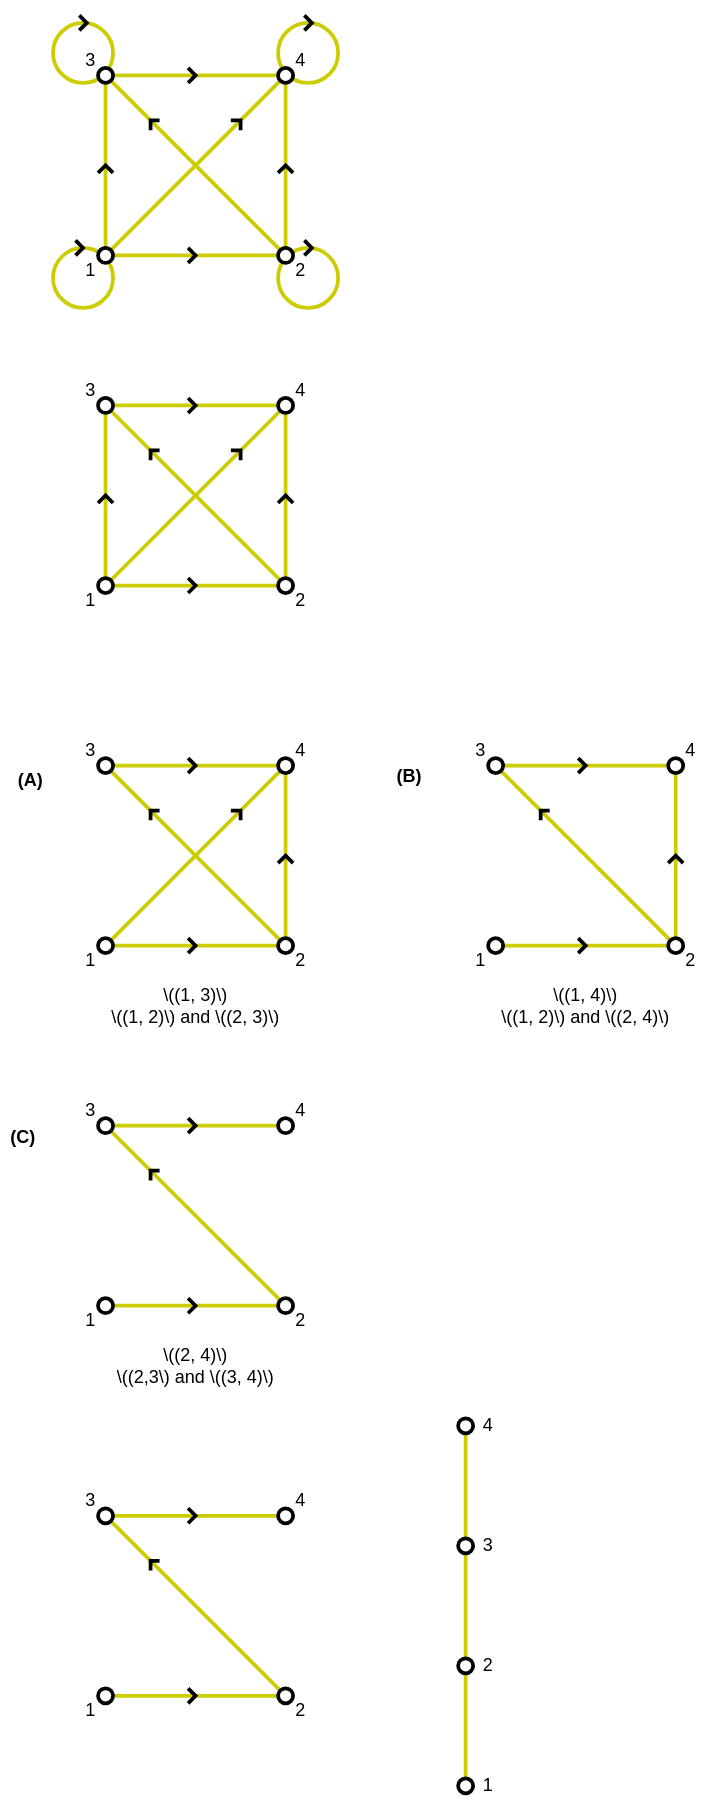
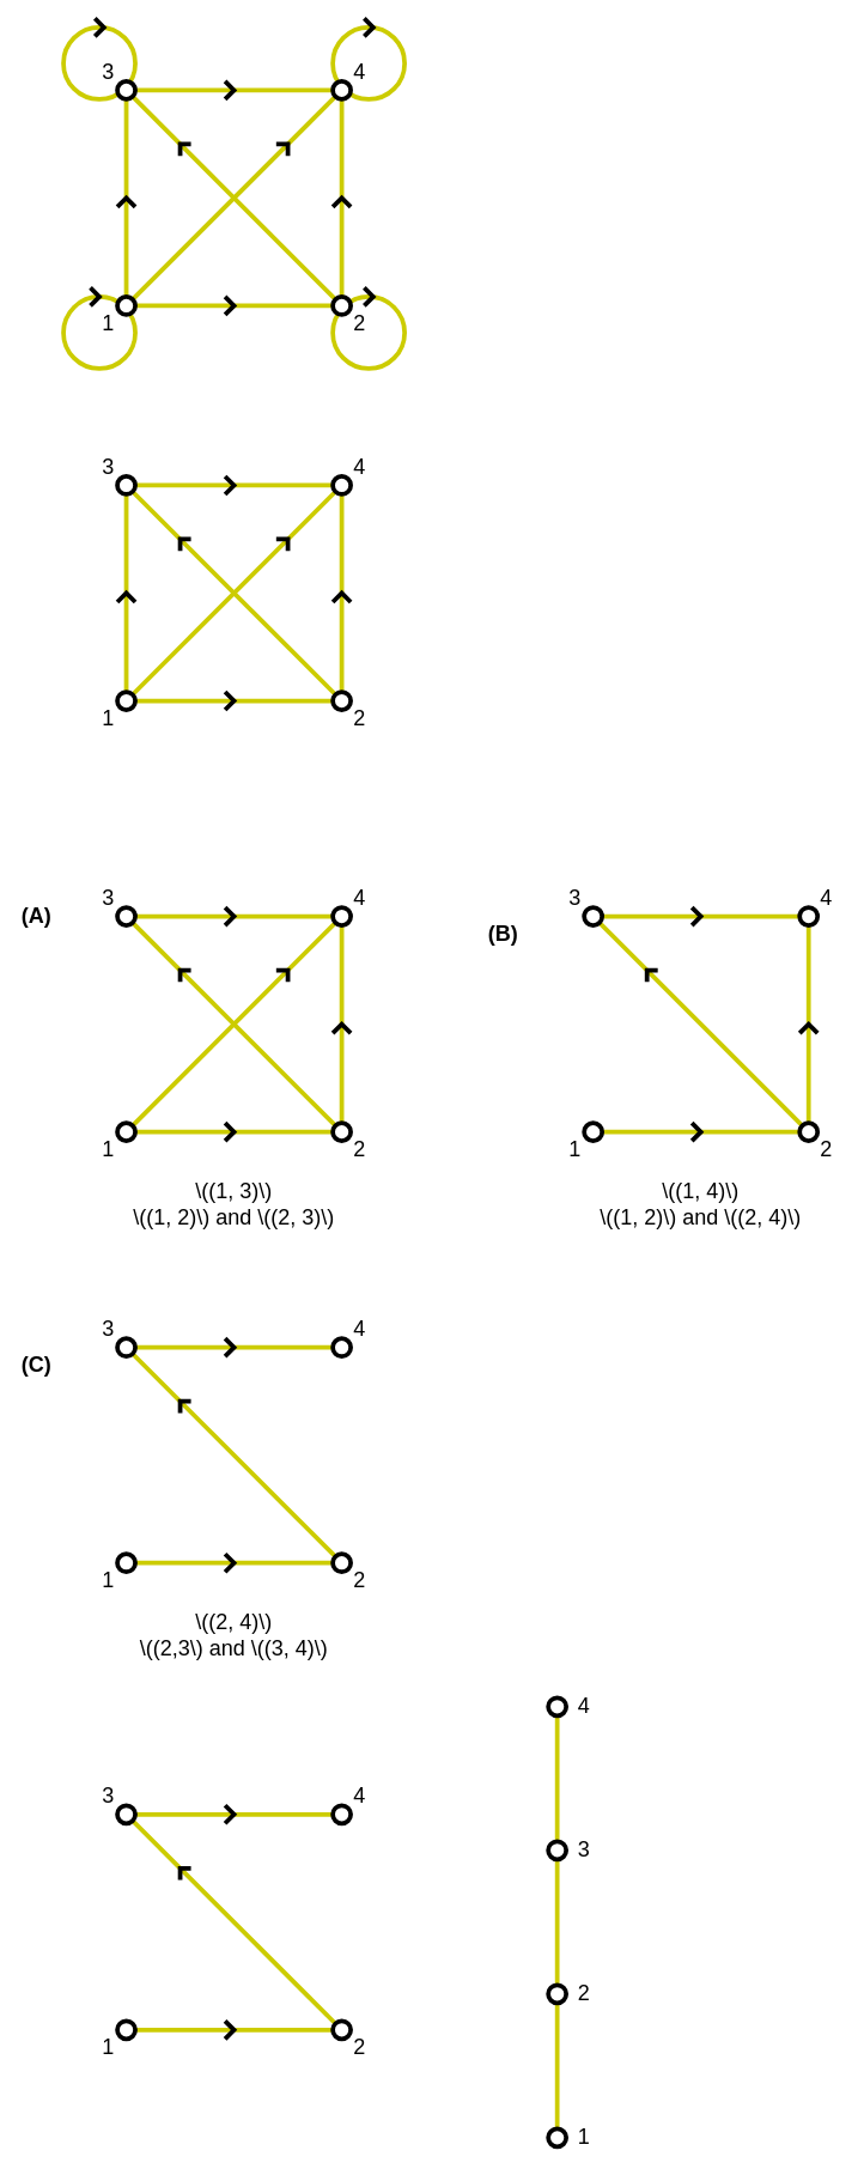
- <mxCell id="85" value="&lt;font style=&quot;font-size: 24px;&quot;&gt;&lt;b&gt;(B)&lt;/b&gt;&lt;/font&gt;" style="text;html=1;strokeColor=none;fillColor=none;align=center;verticalAlign=middle;whiteSpace=wrap;rounded=0;" parent="1" vertex="1"><mxGeometry x="525" y="1015" width="40" height="40" as="geometry" /></mxCell>
+ <mxCell id="85" value="&lt;font style=&quot;font-size: 24px;&quot;&gt;&lt;b&gt;(B)&lt;/b&gt;&lt;/font&gt;" style="text;html=1;strokeColor=none;fillColor=none;align=center;verticalAlign=middle;whiteSpace=wrap;rounded=0;" parent="1" vertex="1"><mxGeometry x="540" y="1020" width="40" height="40" as="geometry" /></mxCell>
- <mxCell id="68" value="&lt;font style=&quot;font-size: 24px;&quot;&gt;&lt;b&gt;(A)&lt;/b&gt;&lt;/font&gt;" style="text;html=1;strokeColor=none;fillColor=none;align=center;verticalAlign=middle;whiteSpace=wrap;rounded=0;" parent="1" vertex="1"><mxGeometry x="20" y="1020" width="40" height="40" as="geometry" /></mxCell>
+ <mxCell id="68" value="&lt;font style=&quot;font-size: 24px;&quot;&gt;&lt;b&gt;(A)&lt;/b&gt;&lt;/font&gt;" style="text;html=1;strokeColor=none;fillColor=none;align=center;verticalAlign=middle;whiteSpace=wrap;rounded=0;" parent="1" vertex="1"><mxGeometry x="20" y="1000" width="40" height="40" as="geometry" /></mxCell>
- <mxCell id="102" value="&lt;font style=&quot;font-size: 24px;&quot;&gt;&lt;b&gt;(C)&lt;/b&gt;&lt;/font&gt;" style="text;html=1;strokeColor=none;fillColor=none;align=center;verticalAlign=middle;whiteSpace=wrap;rounded=0;" parent="1" vertex="1"><mxGeometry x="10" y="1495" width="40" height="40" as="geometry" /></mxCell>
+ <mxCell id="102" value="&lt;font style=&quot;font-size: 24px;&quot;&gt;&lt;b&gt;(C)&lt;/b&gt;&lt;/font&gt;" style="text;html=1;strokeColor=none;fillColor=none;align=center;verticalAlign=middle;whiteSpace=wrap;rounded=0;" parent="1" vertex="1"><mxGeometry x="20" y="1500" width="40" height="40" as="geometry" /></mxCell>
